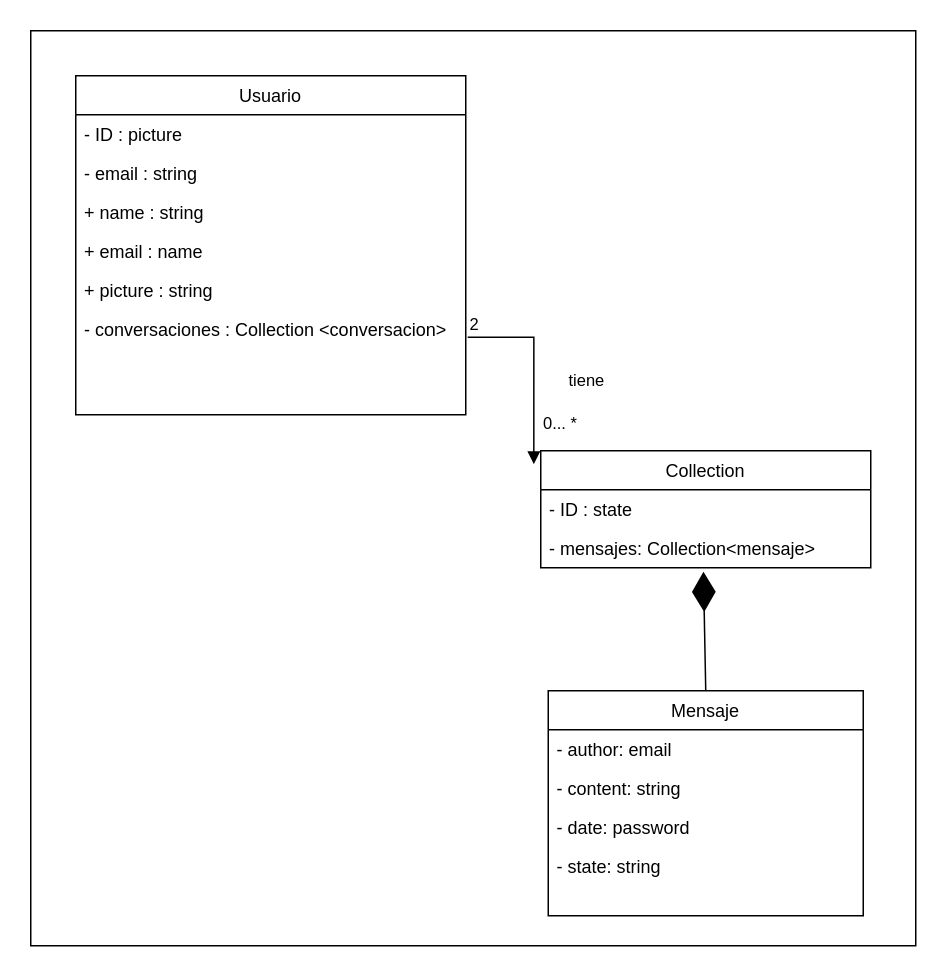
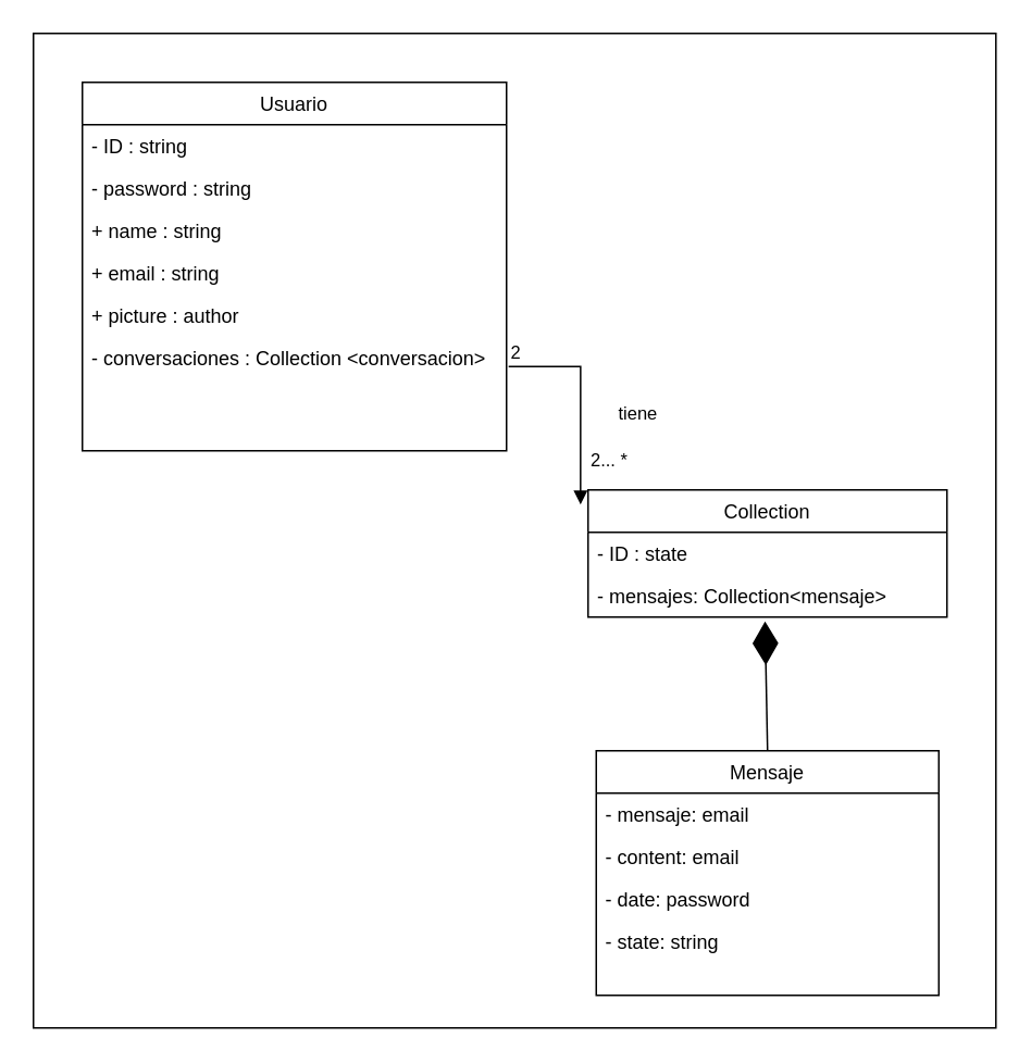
- <mxCell id="6" value="- ID : picture" style="text;strokeColor=none;fillColor=none;align=left;verticalAlign=top;spacingLeft=4;spacingRight=4;overflow=hidden;rotatable=0;points=[[0,0.5],[1,0.5]];portConstraint=eastwest;" vertex="1" parent="5"><mxGeometry y="26" width="260" height="26" as="geometry" /></mxCell>
+ <mxCell id="6" value="- ID : string" style="text;strokeColor=none;fillColor=none;align=left;verticalAlign=top;spacingLeft=4;spacingRight=4;overflow=hidden;rotatable=0;points=[[0,0.5],[1,0.5]];portConstraint=eastwest;" vertex="1" parent="5"><mxGeometry y="26" width="260" height="26" as="geometry" /></mxCell>
- <mxCell id="7" value="- email : string" style="text;strokeColor=none;fillColor=none;align=left;verticalAlign=top;spacingLeft=4;spacingRight=4;overflow=hidden;rotatable=0;points=[[0,0.5],[1,0.5]];portConstraint=eastwest;" vertex="1" parent="5"><mxGeometry y="52" width="260" height="26" as="geometry" /></mxCell>
+ <mxCell id="7" value="- password : string" style="text;strokeColor=none;fillColor=none;align=left;verticalAlign=top;spacingLeft=4;spacingRight=4;overflow=hidden;rotatable=0;points=[[0,0.5],[1,0.5]];portConstraint=eastwest;" vertex="1" parent="5"><mxGeometry y="52" width="260" height="26" as="geometry" /></mxCell>
- <mxCell id="9" value="+ email : name" style="text;strokeColor=none;fillColor=none;align=left;verticalAlign=top;spacingLeft=4;spacingRight=4;overflow=hidden;rotatable=0;points=[[0,0.5],[1,0.5]];portConstraint=eastwest;" vertex="1" parent="5"><mxGeometry y="104" width="260" height="26" as="geometry" /></mxCell>
+ <mxCell id="9" value="+ email : string" style="text;strokeColor=none;fillColor=none;align=left;verticalAlign=top;spacingLeft=4;spacingRight=4;overflow=hidden;rotatable=0;points=[[0,0.5],[1,0.5]];portConstraint=eastwest;" vertex="1" parent="5"><mxGeometry y="104" width="260" height="26" as="geometry" /></mxCell>
- <mxCell id="10" value="+ picture : string" style="text;strokeColor=none;fillColor=none;align=left;verticalAlign=top;spacingLeft=4;spacingRight=4;overflow=hidden;rotatable=0;points=[[0,0.5],[1,0.5]];portConstraint=eastwest;" vertex="1" parent="5"><mxGeometry y="130" width="260" height="26" as="geometry" /></mxCell>
+ <mxCell id="10" value="+ picture : author" style="text;strokeColor=none;fillColor=none;align=left;verticalAlign=top;spacingLeft=4;spacingRight=4;overflow=hidden;rotatable=0;points=[[0,0.5],[1,0.5]];portConstraint=eastwest;" vertex="1" parent="5"><mxGeometry y="130" width="260" height="26" as="geometry" /></mxCell>
- <mxCell id="17" value="0... *" style="edgeLabel;resizable=0;html=1;align=left;verticalAlign=bottom;" connectable="0" vertex="1" parent="1"><mxGeometry x="360" y="289.996" as="geometry" /></mxCell>
+ <mxCell id="17" value="2... *" style="edgeLabel;resizable=0;html=1;align=left;verticalAlign=bottom;" connectable="0" vertex="1" parent="1"><mxGeometry x="360" y="289.996" as="geometry" /></mxCell>
- <mxCell id="19" value="- author: email" style="text;strokeColor=none;fillColor=none;align=left;verticalAlign=top;spacingLeft=4;spacingRight=4;overflow=hidden;rotatable=0;points=[[0,0.5],[1,0.5]];portConstraint=eastwest;" vertex="1" parent="18"><mxGeometry y="26" width="210" height="26" as="geometry" /></mxCell>
+ <mxCell id="19" value="- mensaje: email" style="text;strokeColor=none;fillColor=none;align=left;verticalAlign=top;spacingLeft=4;spacingRight=4;overflow=hidden;rotatable=0;points=[[0,0.5],[1,0.5]];portConstraint=eastwest;" vertex="1" parent="18"><mxGeometry y="26" width="210" height="26" as="geometry" /></mxCell>
- <mxCell id="20" value="- content: string" style="text;strokeColor=none;fillColor=none;align=left;verticalAlign=top;spacingLeft=4;spacingRight=4;overflow=hidden;rotatable=0;points=[[0,0.5],[1,0.5]];portConstraint=eastwest;" vertex="1" parent="18"><mxGeometry y="52" width="210" height="26" as="geometry" /></mxCell>
+ <mxCell id="20" value="- content: email" style="text;strokeColor=none;fillColor=none;align=left;verticalAlign=top;spacingLeft=4;spacingRight=4;overflow=hidden;rotatable=0;points=[[0,0.5],[1,0.5]];portConstraint=eastwest;" vertex="1" parent="18"><mxGeometry y="52" width="210" height="26" as="geometry" /></mxCell>
